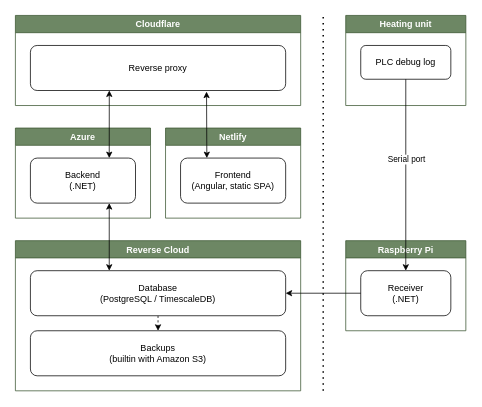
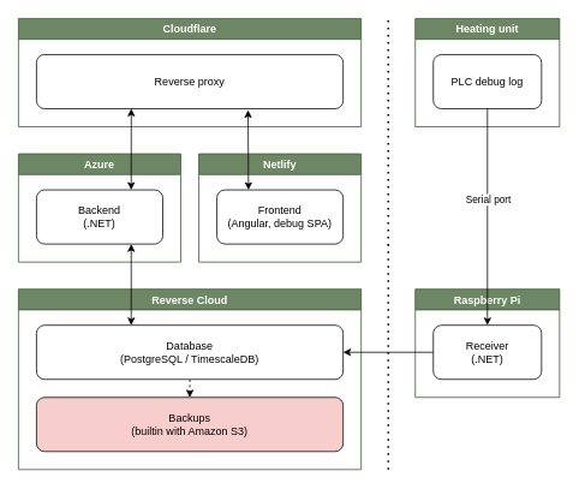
- <mxCell id="5" value="PLC debug log" style="rounded=1;whiteSpace=wrap;html=1;" parent="4" vertex="1"><mxGeometry x="20" y="40" width="120" height="45" as="geometry" /></mxCell>
+ <mxCell id="5" value="PLC debug log" style="rounded=1;whiteSpace=wrap;html=1;" parent="4" vertex="1"><mxGeometry x="20" y="40" width="120" height="60" as="geometry" /></mxCell>
- <mxCell id="13" value="&lt;div&gt;Frontend&lt;br&gt;(Angular, static SPA)&lt;br&gt;&lt;/div&gt;" style="rounded=1;whiteSpace=wrap;html=1;" parent="12" vertex="1"><mxGeometry x="20" y="40" width="140" height="60" as="geometry" /></mxCell>
+ <mxCell id="13" value="&lt;div&gt;Frontend&lt;br&gt;(Angular, debug SPA)&lt;br&gt;&lt;/div&gt;" style="rounded=1;whiteSpace=wrap;html=1;" parent="12" vertex="1"><mxGeometry x="20" y="40" width="140" height="60" as="geometry" /></mxCell>
- <mxCell id="17" value="&lt;div&gt;Backups&lt;/div&gt;&lt;div&gt;(builtin with Amazon S3)&lt;/div&gt;" style="rounded=1;whiteSpace=wrap;html=1;" vertex="1" parent="14"><mxGeometry x="20" y="120" width="340" height="60" as="geometry" /></mxCell>
+ <mxCell id="17" value="&lt;div&gt;Backups&lt;/div&gt;&lt;div&gt;(builtin with Amazon S3)&lt;/div&gt;" style="rounded=1;whiteSpace=wrap;html=1;fillColor=#f8cecc;" vertex="1" parent="14"><mxGeometry x="20" y="120" width="340" height="60" as="geometry" /></mxCell>
